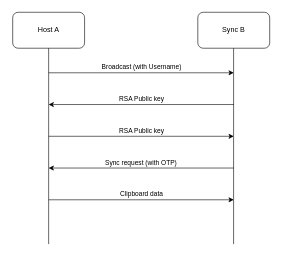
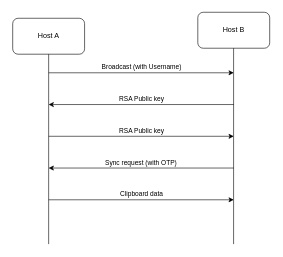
- <mxCell id="2" value="Host A" style="rounded=1;whiteSpace=wrap;html=1;" vertex="1" parent="1"><mxGeometry x="20" y="20" width="120" height="60" as="geometry" /></mxCell>
+ <mxCell id="2" value="Host A" style="rounded=1;whiteSpace=wrap;html=1;" vertex="1" parent="1"><mxGeometry x="20" y="30" width="120" height="60" as="geometry" /></mxCell>
- <mxCell id="3" value="Sync B" style="rounded=1;whiteSpace=wrap;html=1;" vertex="1" parent="1"><mxGeometry x="329" y="20" width="120" height="60" as="geometry" /></mxCell>
+ <mxCell id="3" value="Host B" style="rounded=1;whiteSpace=wrap;html=1;" vertex="1" parent="1"><mxGeometry x="329" y="20" width="120" height="60" as="geometry" /></mxCell>
